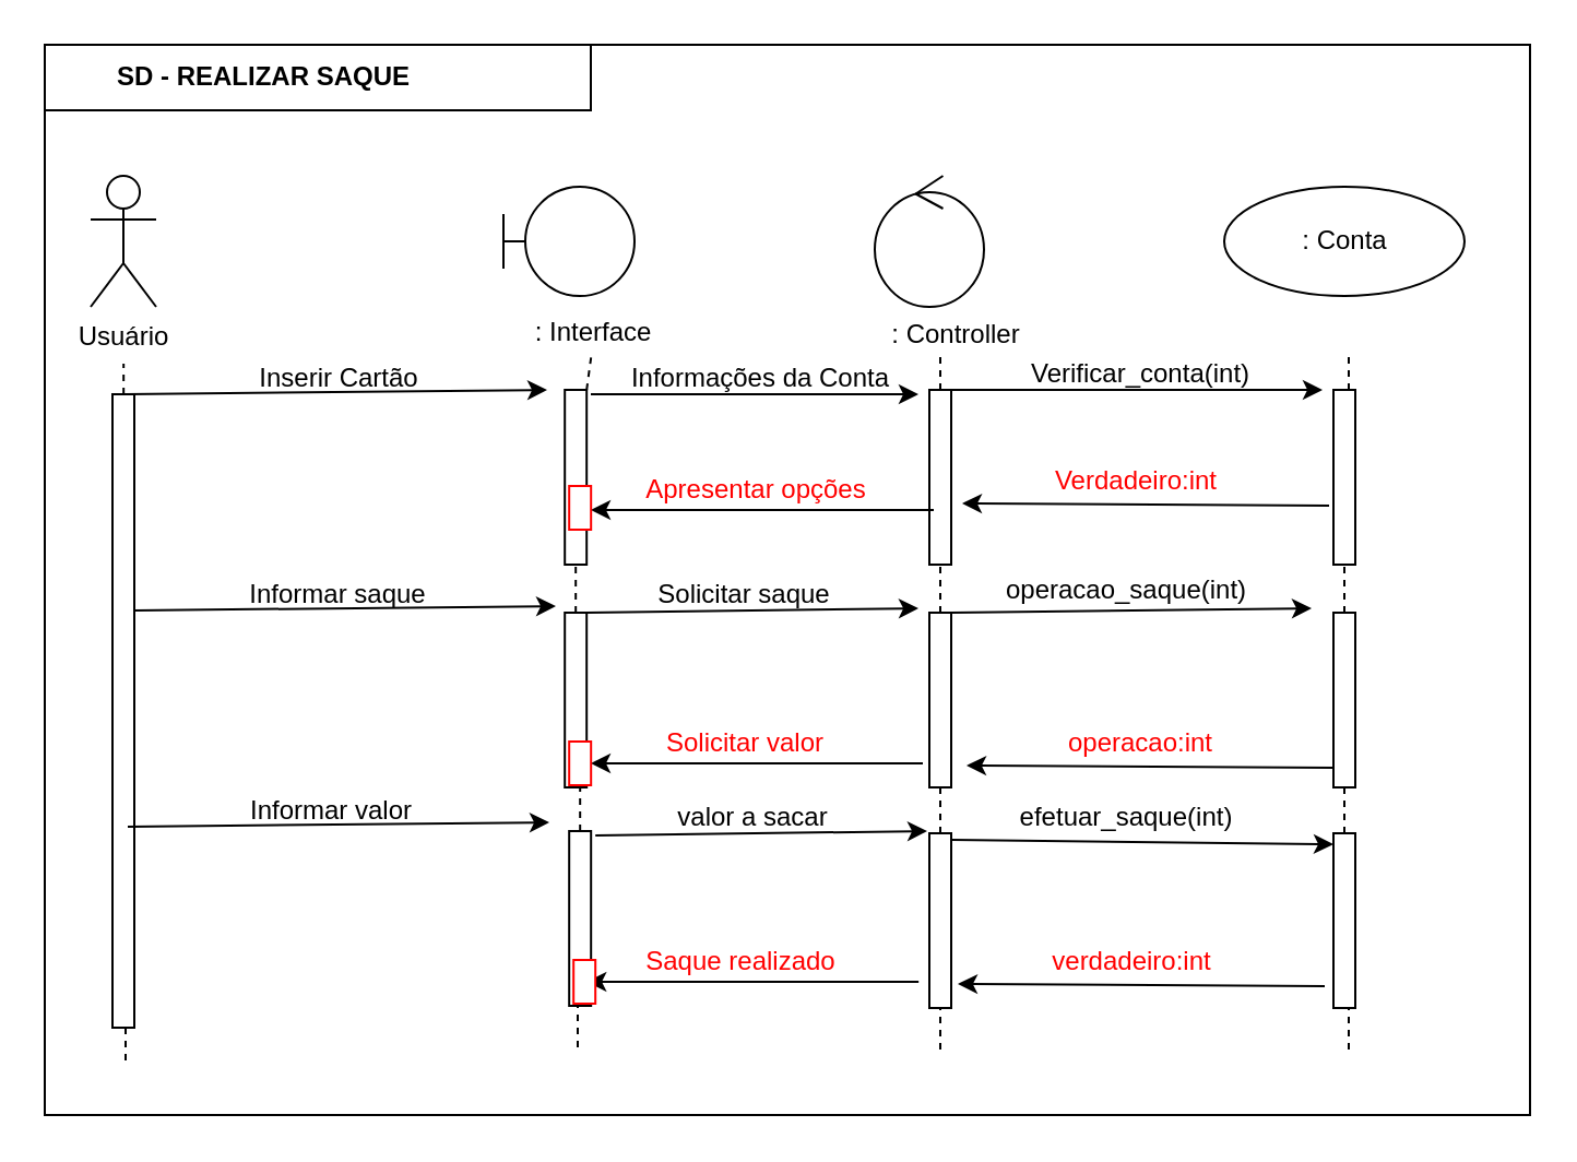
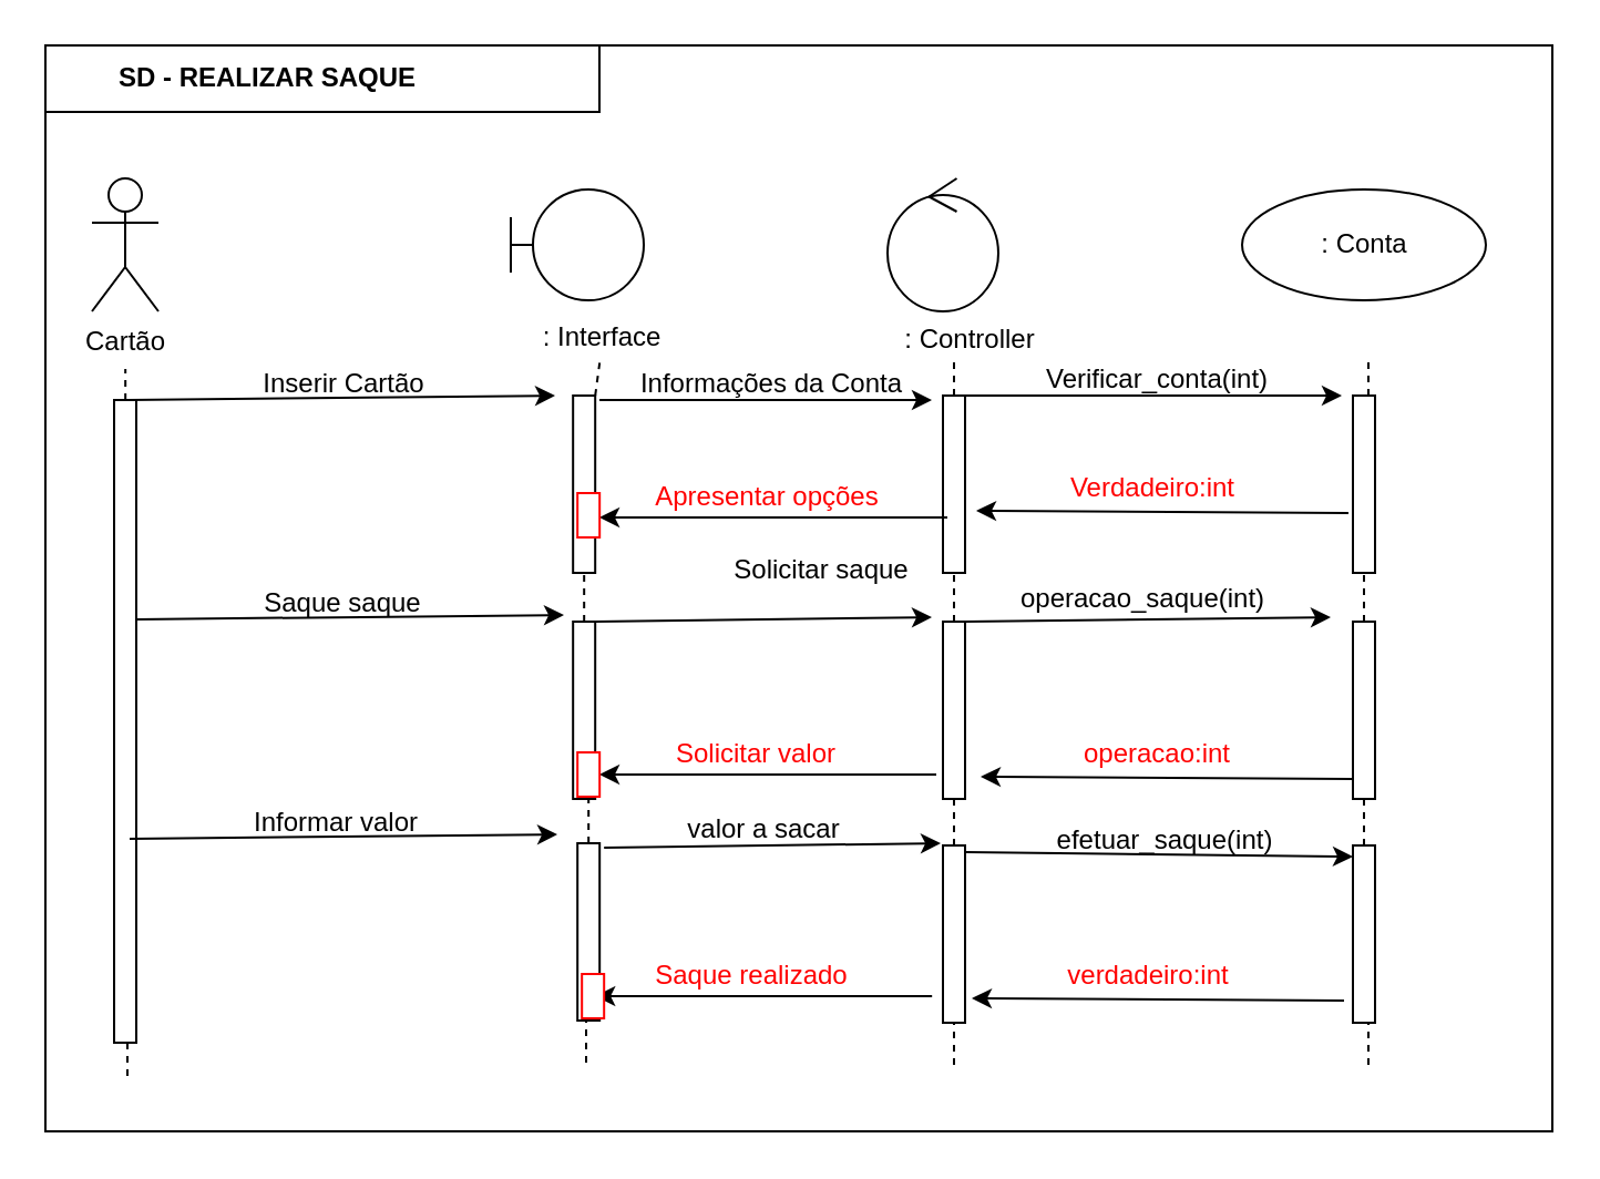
- <mxCell id="2" value="Usuário" style="shape=umlActor;verticalLabelPosition=bottom;labelBackgroundColor=#ffffff;verticalAlign=top;html=1;outlineConnect=0;" vertex="1" parent="1"><mxGeometry x="41" y="80" width="30" height="60" as="geometry" /></mxCell>
+ <mxCell id="2" value="Cartão" style="shape=umlActor;verticalLabelPosition=bottom;labelBackgroundColor=#ffffff;verticalAlign=top;html=1;outlineConnect=0;" vertex="1" parent="1"><mxGeometry x="41" y="80" width="30" height="60" as="geometry" /></mxCell>
- <mxCell id="32" value="Informar saque" style="text;html=1;strokeColor=none;fillColor=none;align=center;verticalAlign=middle;whiteSpace=wrap;rounded=0;" vertex="1" parent="1"><mxGeometry x="110" y="262" width="89" height="20" as="geometry" /></mxCell>
+ <mxCell id="32" value="Saque saque" style="text;html=1;strokeColor=none;fillColor=none;align=center;verticalAlign=middle;whiteSpace=wrap;rounded=0;" vertex="1" parent="1"><mxGeometry x="110" y="262" width="89" height="20" as="geometry" /></mxCell>
- <mxCell id="36" value="Solicitar saque" style="text;html=1;strokeColor=none;fillColor=none;align=center;verticalAlign=middle;whiteSpace=wrap;rounded=0;" vertex="1" parent="1"><mxGeometry x="296" y="262" width="89" height="20" as="geometry" /></mxCell>
+ <mxCell id="36" value="Solicitar saque" style="text;html=1;strokeColor=none;fillColor=none;align=center;verticalAlign=middle;whiteSpace=wrap;rounded=0;" vertex="1" parent="1"><mxGeometry x="326" y="247" width="89" height="20" as="geometry" /></mxCell>
- <mxCell id="60" value="efetuar_saque(int)" style="text;html=1;strokeColor=none;fillColor=none;align=center;verticalAlign=middle;whiteSpace=wrap;rounded=0;" vertex="1" parent="1"><mxGeometry x="471" y="364" width="89" height="20" as="geometry" /></mxCell>
+ <mxCell id="60" value="efetuar_saque(int)" style="text;html=1;strokeColor=none;fillColor=none;align=center;verticalAlign=middle;whiteSpace=wrap;rounded=0;" vertex="1" parent="1"><mxGeometry x="481" y="369" width="89" height="20" as="geometry" /></mxCell>
